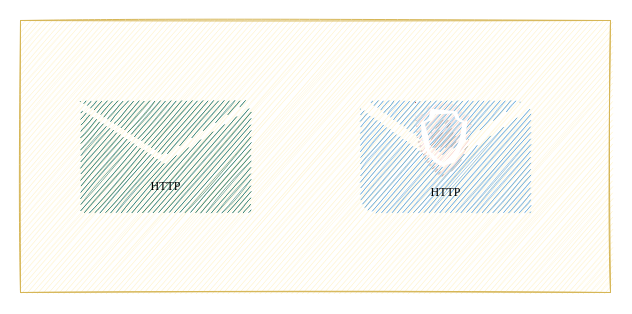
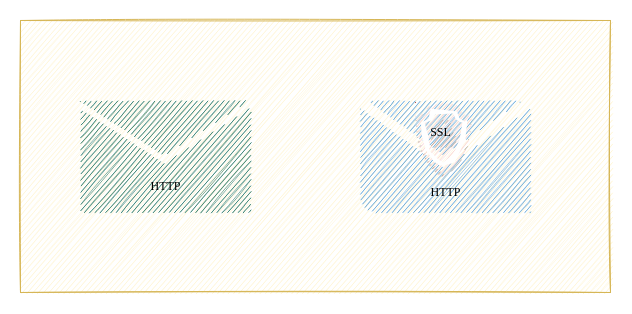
+ <mxCell id="6" value="SSL" style="text;html=1;align=center;verticalAlign=middle;resizable=0;points=[];autosize=1;strokeColor=none;fillColor=none;rounded=1;sketch=1;fontFamily=Comic Sans MS;" vertex="1" parent="1"><mxGeometry x="420" y="122" width="40" height="20" as="geometry" /></mxCell>
